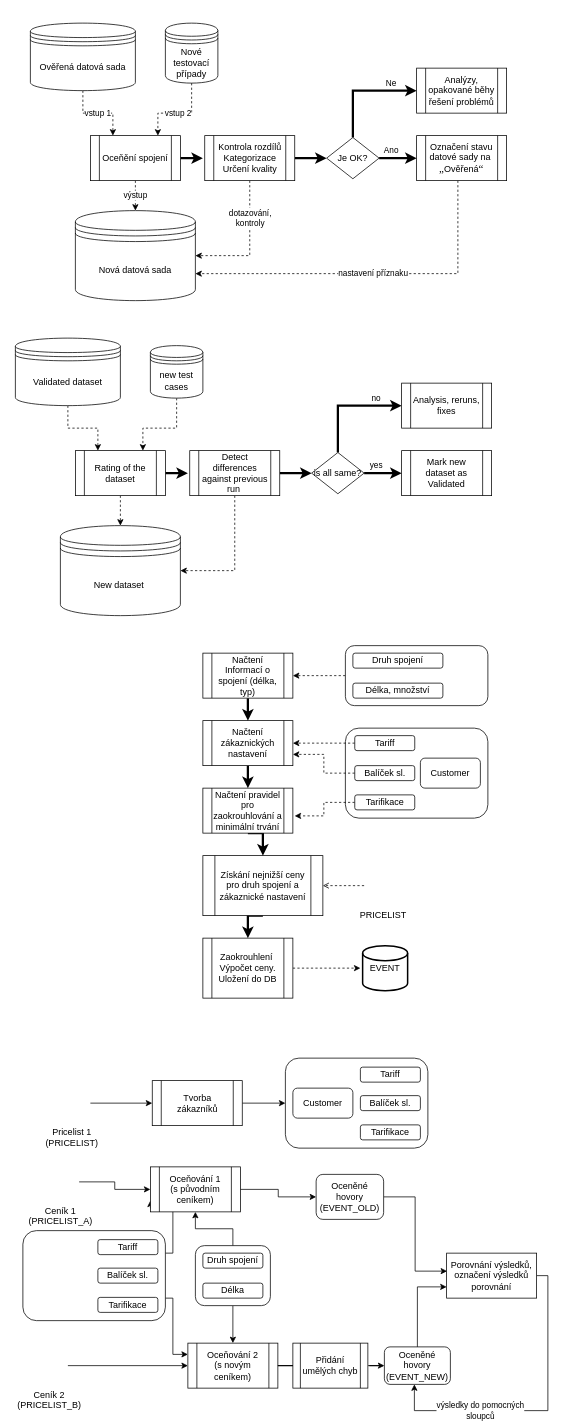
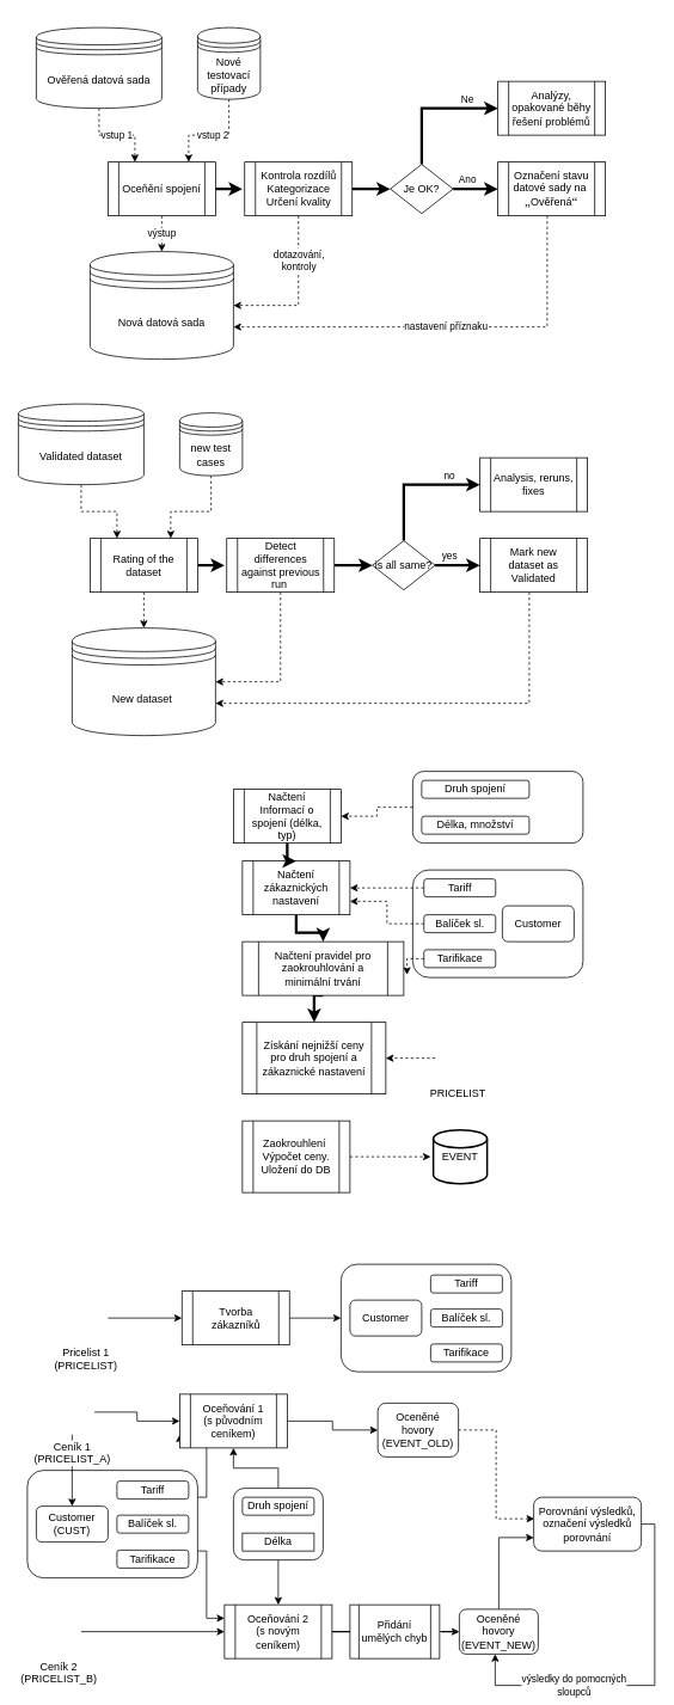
+ <mxCell id="83" style="edgeStyle=orthogonalEdgeStyle;rounded=0;orthogonalLoop=1;jettySize=auto;html=1;entryX=1;entryY=0.7;entryDx=0;entryDy=0;strokeWidth=1;dashed=1;" parent="1" source="84" target="79" edge="1"><mxGeometry relative="1" as="geometry"><Array as="points"><mxPoint x="590" y="784" /></Array></mxGeometry></mxCell>
- <mxCell id="64" value="Načtení Informací o spojení (délka, typ)" style="shape=process;whiteSpace=wrap;html=1;backgroundOutline=1;" parent="1" vertex="1"><mxGeometry x="270" y="870" width="120" height="60" as="geometry" /></mxCell>
+ <mxCell id="64" value="Načtení Informací o spojení (délka, typ)" style="shape=process;whiteSpace=wrap;html=1;backgroundOutline=1;" parent="1" vertex="1"><mxGeometry x="260" y="880" width="120" height="60" as="geometry" /></mxCell>
- <mxCell id="66" value="Načtení pravidel pro zaokrouhlování a minimální trvání" style="shape=process;whiteSpace=wrap;html=1;backgroundOutline=1;" parent="1" vertex="1"><mxGeometry x="270" y="1050" width="120" height="60" as="geometry" /></mxCell>
+ <mxCell id="66" value="Načtení pravidel pro zaokrouhlování a minimální trvání" style="shape=process;whiteSpace=wrap;html=1;backgroundOutline=1;" parent="1" vertex="1"><mxGeometry x="270" y="1050" width="180" height="60" as="geometry" /></mxCell>
- <mxCell id="44" style="edgeStyle=orthogonalEdgeStyle;rounded=0;orthogonalLoop=1;jettySize=auto;html=1;entryX=1;entryY=0.5;entryDx=0;entryDy=0;dashed=1;strokeWidth=1;endArrow=open;" parent="1" source="45" target="55" edge="1"><mxGeometry relative="1" as="geometry" /></mxCell>
+ <mxCell id="44" style="edgeStyle=orthogonalEdgeStyle;rounded=0;orthogonalLoop=1;jettySize=auto;html=1;entryX=1;entryY=0.5;entryDx=0;entryDy=0;dashed=1;strokeWidth=1;" parent="1" source="45" target="55" edge="1"><mxGeometry relative="1" as="geometry" /></mxCell>
- <mxCell id="54" style="edgeStyle=orthogonalEdgeStyle;rounded=0;orthogonalLoop=1;jettySize=auto;html=1;exitX=0.5;exitY=1;exitDx=0;exitDy=0;entryX=0.5;entryY=0;entryDx=0;entryDy=0;strokeWidth=3;" parent="1" source="55" target="68" edge="1"><mxGeometry relative="1" as="geometry" /></mxCell>
- <mxCell id="14" style="edgeStyle=orthogonalEdgeStyle;rounded=0;orthogonalLoop=1;jettySize=auto;html=1;exitX=1;exitY=0.5;exitDx=0;exitDy=0;entryX=0.005;entryY=0.4;entryDx=0;entryDy=0;entryPerimeter=0;" edge="1" parent="1" source="15" target="23"><mxGeometry relative="1" as="geometry" /></mxCell>
+ <mxCell id="14" style="edgeStyle=orthogonalEdgeStyle;rounded=0;orthogonalLoop=1;jettySize=auto;html=1;exitX=1;exitY=0.5;exitDx=0;exitDy=0;entryX=0.005;entryY=0.4;entryDx=0;entryDy=0;entryPerimeter=0;dashed=1;" edge="1" parent="1" source="15" target="23"><mxGeometry relative="1" as="geometry" /></mxCell>
+ <mxCell id="6" value="" style="edgeStyle=orthogonalEdgeStyle;rounded=0;orthogonalLoop=1;jettySize=auto;html=1;" edge="1" parent="1" source="7" target="8"><mxGeometry relative="1" as="geometry" /></mxCell>
+ <mxCell id="8" value="Customer (CUST)" style="rounded=1;whiteSpace=wrap;html=1;" parent="1" vertex="1"><mxGeometry x="40" y="1680" width="80" height="40" as="geometry" /></mxCell>
- <mxCell id="23" value="Porovnání výsledků, označení výsledků porovnání" style="whiteSpace=wrap;html=1;rounded=0;" parent="1" vertex="1"><mxGeometry x="595" y="1670" width="120" height="60" as="geometry" /></mxCell>
+ <mxCell id="23" value="Porovnání výsledků, označení výsledků porovnání" style="rounded=1;whiteSpace=wrap;html=1;" parent="1" vertex="1"><mxGeometry x="595" y="1670" width="120" height="60" as="geometry" /></mxCell>
- <mxCell id="30" value="Délka" style="rounded=1;whiteSpace=wrap;html=1;" parent="1" vertex="1"><mxGeometry x="270" y="1710" width="80" height="20" as="geometry" /></mxCell>
+ <mxCell id="30" value="Délka" style="whiteSpace=wrap;html=1;rounded=0;" parent="1" vertex="1"><mxGeometry x="270" y="1710" width="80" height="20" as="geometry" /></mxCell>
